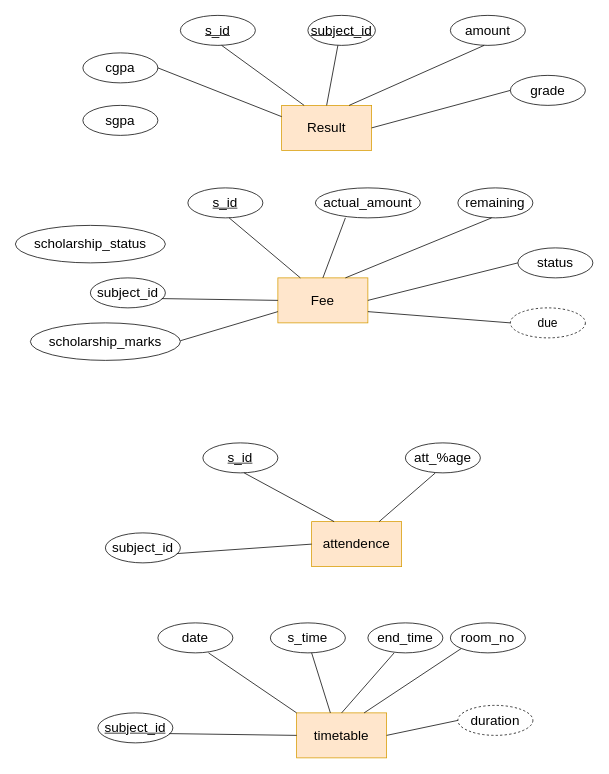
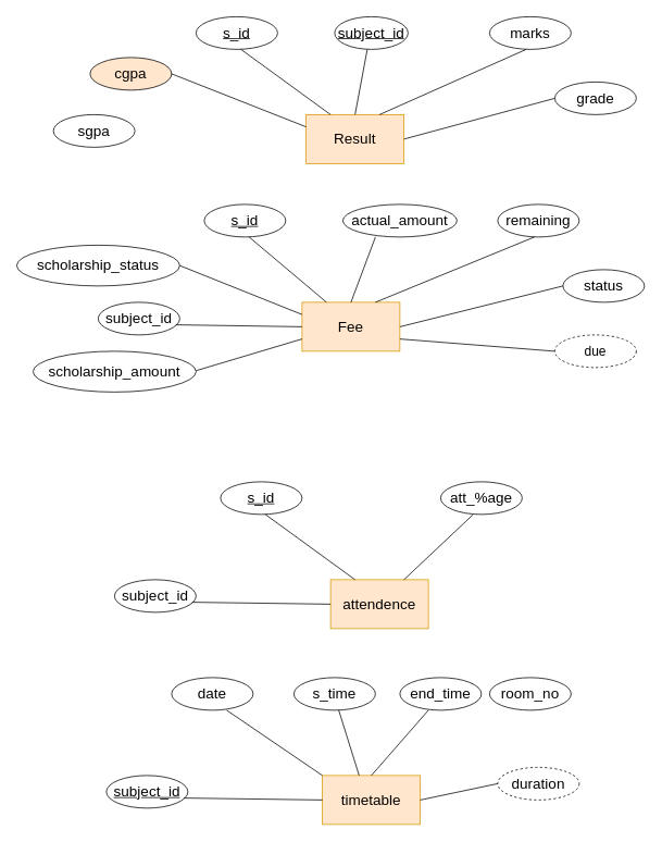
- <mxCell id="4" value="amount" style="ellipse;whiteSpace=wrap;html=1;align=center;fontSize=18;" vertex="1" parent="1"><mxGeometry x="600" y="20" width="100" height="40" as="geometry" /></mxCell>
+ <mxCell id="4" value="marks" style="ellipse;whiteSpace=wrap;html=1;align=center;fontSize=18;" vertex="1" parent="1"><mxGeometry x="600" y="20" width="100" height="40" as="geometry" /></mxCell>
- <mxCell id="11" value="cgpa" style="ellipse;whiteSpace=wrap;html=1;align=center;fontSize=18;" vertex="1" parent="1"><mxGeometry x="110" y="70" width="100" height="40" as="geometry" /></mxCell>
+ <mxCell id="11" value="cgpa" style="ellipse;whiteSpace=wrap;html=1;align=center;fontSize=18;fillColor=#ffe6cc;" vertex="1" parent="1"><mxGeometry x="110" y="70" width="100" height="40" as="geometry" /></mxCell>
- <mxCell id="12" value="sgpa" style="ellipse;whiteSpace=wrap;html=1;align=center;fontSize=18;" vertex="1" parent="1"><mxGeometry x="110" y="140" width="100" height="40" as="geometry" /></mxCell>
+ <mxCell id="12" value="sgpa" style="ellipse;whiteSpace=wrap;html=1;align=center;fontSize=18;" vertex="1" parent="1"><mxGeometry x="65" y="140" width="100" height="40" as="geometry" /></mxCell>
+ <mxCell id="25" value="" style="endArrow=none;html=1;rounded=0;fontSize=18;entryX=0;entryY=0.25;entryDx=0;entryDy=0;exitX=1;exitY=0.5;exitDx=0;exitDy=0;" edge="1" parent="1" target="14" source="23"><mxGeometry relative="1" as="geometry"><mxPoint x="220" y="320" as="sourcePoint" /><mxPoint x="330" y="400" as="targetPoint" /></mxGeometry></mxCell>
- <mxCell id="29" value="scholarship_marks" style="ellipse;whiteSpace=wrap;html=1;align=center;fontSize=18;" vertex="1" parent="1"><mxGeometry x="40" y="430" width="200" height="50" as="geometry" /></mxCell>
+ <mxCell id="29" value="scholarship_amount" style="ellipse;whiteSpace=wrap;html=1;align=center;fontSize=18;" vertex="1" parent="1"><mxGeometry x="40" y="430" width="200" height="50" as="geometry" /></mxCell>
- <mxCell id="31" value="&lt;span style=&quot;font-size: 18px;&quot;&gt;attendence&lt;/span&gt;" style="rounded=0;whiteSpace=wrap;html=1;fillColor=#ffe6cc;strokeColor=#d79b00;" vertex="1" parent="1"><mxGeometry x="415" y="695" width="120" height="60" as="geometry" /></mxCell>
+ <mxCell id="31" value="&lt;span style=&quot;font-size: 18px;&quot;&gt;attendence&lt;/span&gt;" style="rounded=0;whiteSpace=wrap;html=1;fillColor=#ffe6cc;strokeColor=#d79b00;" vertex="1" parent="1"><mxGeometry x="405" y="710" width="120" height="60" as="geometry" /></mxCell>
- <mxCell id="42" value="" style="endArrow=none;html=1;rounded=0;fontSize=18;entryX=0.75;entryY=0;entryDx=0;entryDy=0;exitX=0;exitY=1;exitDx=0;exitDy=0;" edge="1" parent="1" target="38" source="41"><mxGeometry relative="1" as="geometry"><mxPoint x="570" y="870" as="sourcePoint" /><mxPoint x="680" y="950" as="targetPoint" /></mxGeometry></mxCell>
